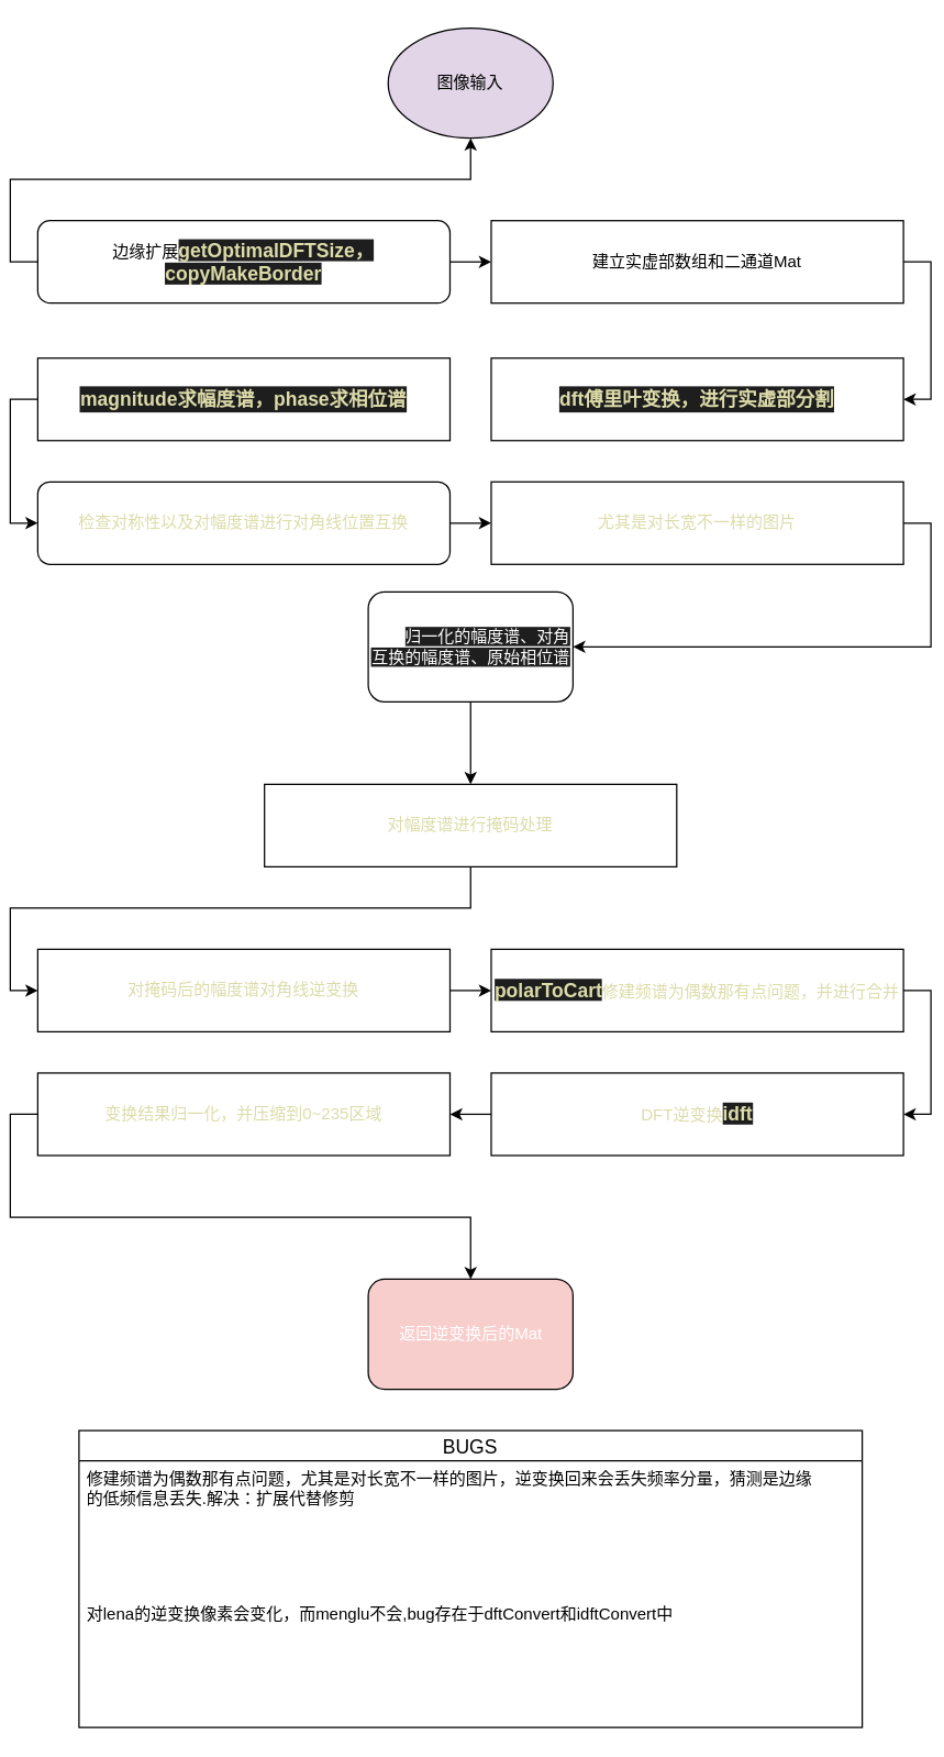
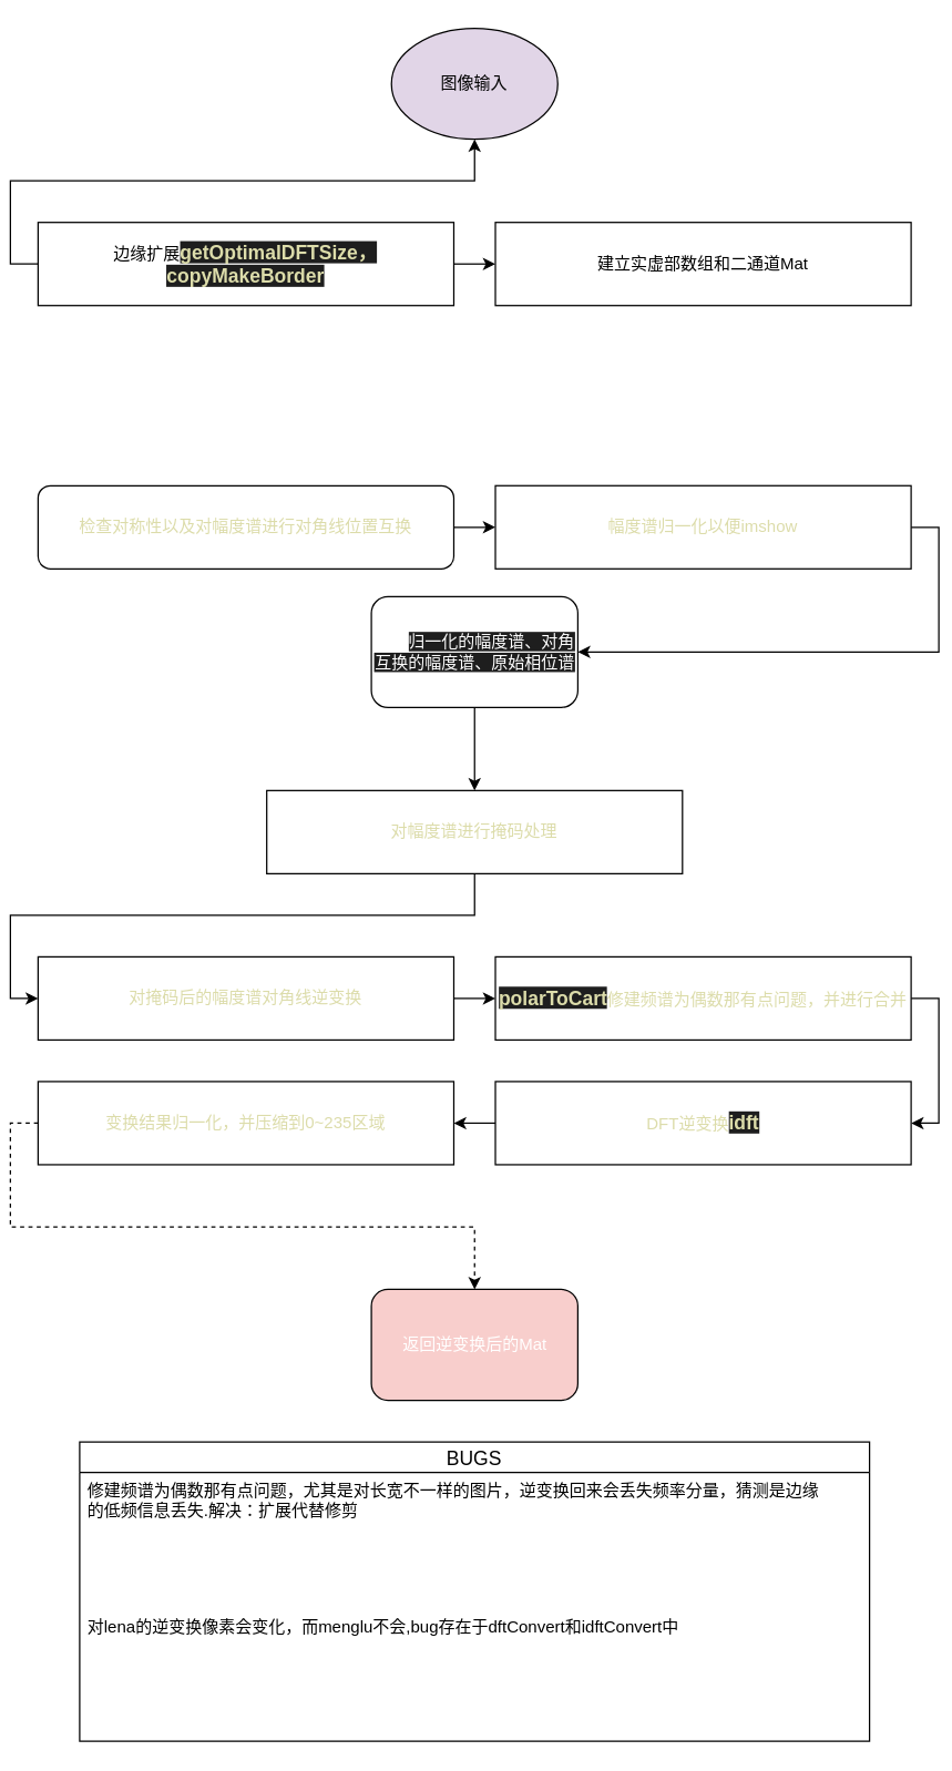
- <mxCell id="4" value="边缘扩展&lt;span style=&quot;color: rgb(220 , 220 , 170) ; background-color: rgb(30 , 30 , 30) ; font-size: 14px ; font-weight: 600&quot;&gt;getOptimalDFTSize，&lt;/span&gt;&lt;span style=&quot;color: rgb(220 , 220 , 170) ; background-color: rgb(30 , 30 , 30) ; font-size: 14px ; font-weight: 600&quot;&gt;copyMakeBorder&lt;/span&gt;" style="whiteSpace=wrap;html=1;rounded=1;" parent="1" vertex="1"><mxGeometry x="20" y="160" width="300" height="60" as="geometry" /></mxCell>
+ <mxCell id="4" value="边缘扩展&lt;span style=&quot;color: rgb(220 , 220 , 170) ; background-color: rgb(30 , 30 , 30) ; font-size: 14px ; font-weight: 600&quot;&gt;getOptimalDFTSize，&lt;/span&gt;&lt;span style=&quot;color: rgb(220 , 220 , 170) ; background-color: rgb(30 , 30 , 30) ; font-size: 14px ; font-weight: 600&quot;&gt;copyMakeBorder&lt;/span&gt;" style="rounded=0;whiteSpace=wrap;html=1;" parent="1" vertex="1"><mxGeometry x="20" y="160" width="300" height="60" as="geometry" /></mxCell>
- <mxCell id="6" style="edgeStyle=orthogonalEdgeStyle;rounded=0;orthogonalLoop=1;jettySize=auto;html=1;exitX=1;exitY=0.5;exitDx=0;exitDy=0;entryX=1;entryY=0.5;entryDx=0;entryDy=0;" parent="1" source="7" target="8" edge="1"><mxGeometry relative="1" as="geometry" /></mxCell>
- <mxCell id="10" value="&lt;div style=&quot;color: rgb(212 , 212 , 212) ; background-color: rgb(30 , 30 , 30) ; font-weight: 600 ; font-size: 14px ; line-height: 19px&quot;&gt;&lt;div style=&quot;line-height: 19px&quot;&gt;&lt;span style=&quot;color: #dcdcaa&quot;&gt;magnitude求幅度谱，&lt;/span&gt;&lt;span style=&quot;color: rgb(220 , 220 , 170)&quot;&gt;phase求相位谱&lt;/span&gt;&lt;/div&gt;&lt;/div&gt;" style="rounded=0;whiteSpace=wrap;html=1;" parent="1" vertex="1"><mxGeometry x="20" y="260" width="300" height="60" as="geometry" /></mxCell>
- <mxCell id="8" value="&lt;div style=&quot;color: rgb(212 , 212 , 212) ; background-color: rgb(30 , 30 , 30) ; font-weight: 600 ; font-size: 14px ; line-height: 19px&quot;&gt;&lt;span style=&quot;color: #dcdcaa&quot;&gt;dft傅里叶变换，进行实虚部分割&lt;/span&gt;&lt;/div&gt;" style="rounded=0;whiteSpace=wrap;html=1;" parent="1" vertex="1"><mxGeometry x="350" y="260" width="300" height="60" as="geometry" /></mxCell>
- <mxCell id="9" style="edgeStyle=orthogonalEdgeStyle;rounded=0;orthogonalLoop=1;jettySize=auto;html=1;exitX=0;exitY=0.5;exitDx=0;exitDy=0;entryX=0;entryY=0.5;entryDx=0;entryDy=0;" parent="1" source="10" target="12" edge="1"><mxGeometry relative="1" as="geometry" /></mxCell>
- <mxCell id="14" value="&lt;font color=&quot;#dcdcaa&quot;&gt;尤其是对长宽不一样的图片&lt;/font&gt;" style="rounded=0;whiteSpace=wrap;html=1;" parent="1" vertex="1"><mxGeometry x="350" y="350" width="300" height="60" as="geometry" /></mxCell>
+ <mxCell id="14" value="&lt;font color=&quot;#dcdcaa&quot;&gt;幅度谱归一化以便imshow&lt;/font&gt;" style="rounded=0;whiteSpace=wrap;html=1;" parent="1" vertex="1"><mxGeometry x="350" y="350" width="300" height="60" as="geometry" /></mxCell>
- <mxCell id="25" style="edgeStyle=orthogonalEdgeStyle;rounded=0;orthogonalLoop=1;jettySize=auto;html=1;exitX=0;exitY=0.5;exitDx=0;exitDy=0;" parent="1" source="26" target="27" edge="1"><mxGeometry relative="1" as="geometry" /></mxCell>
+ <mxCell id="25" style="edgeStyle=orthogonalEdgeStyle;rounded=0;orthogonalLoop=1;jettySize=auto;html=1;exitX=0;exitY=0.5;exitDx=0;exitDy=0;dashed=1;" parent="1" source="26" target="27" edge="1"><mxGeometry relative="1" as="geometry" /></mxCell>
